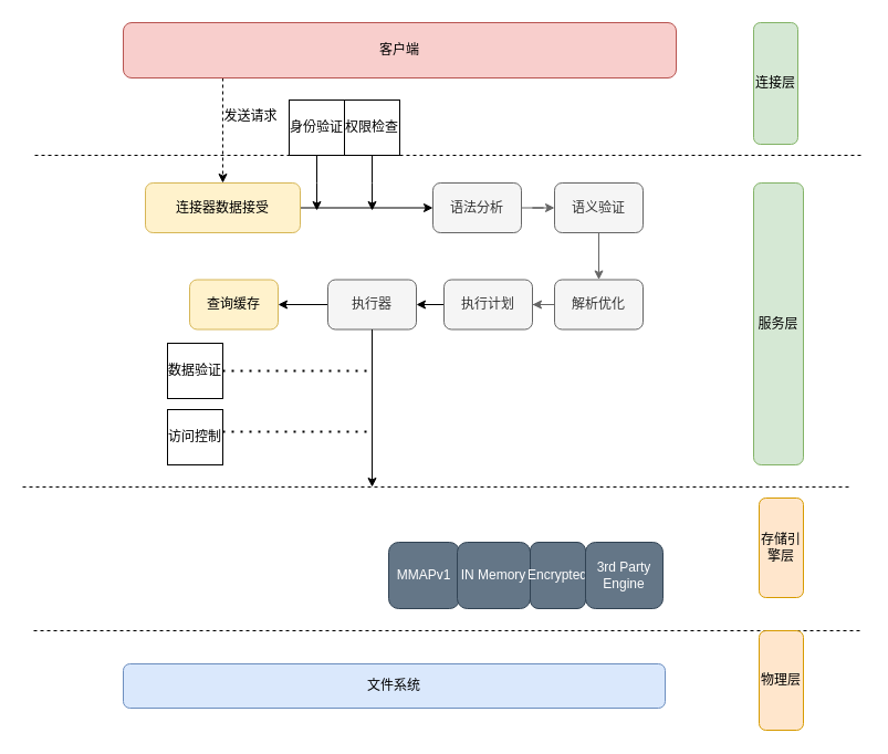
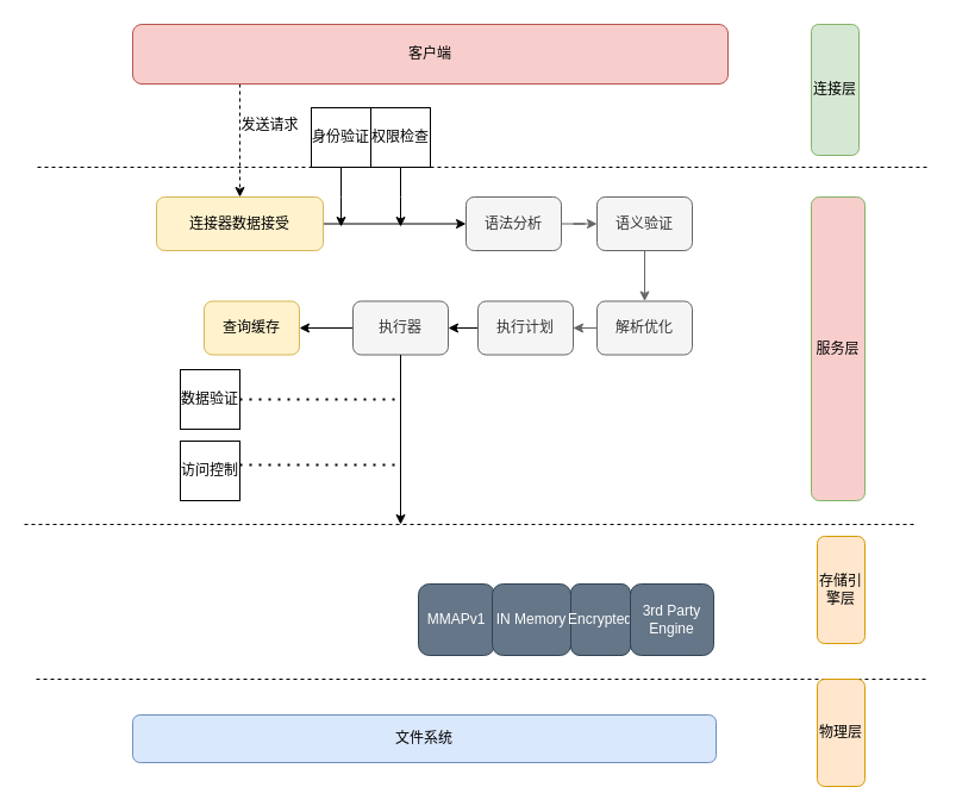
- <mxCell id="12" value="服务层" style="rounded=1;whiteSpace=wrap;html=1;fillColor=#d5e8d4;strokeColor=#82b366;" parent="1" vertex="1"><mxGeometry x="681" y="165" width="45" height="255" as="geometry" /></mxCell>
+ <mxCell id="12" value="服务层" style="rounded=1;whiteSpace=wrap;html=1;fillColor=#f8cecc;strokeColor=#82b366;" parent="1" vertex="1"><mxGeometry x="681" y="165" width="45" height="255" as="geometry" /></mxCell>
